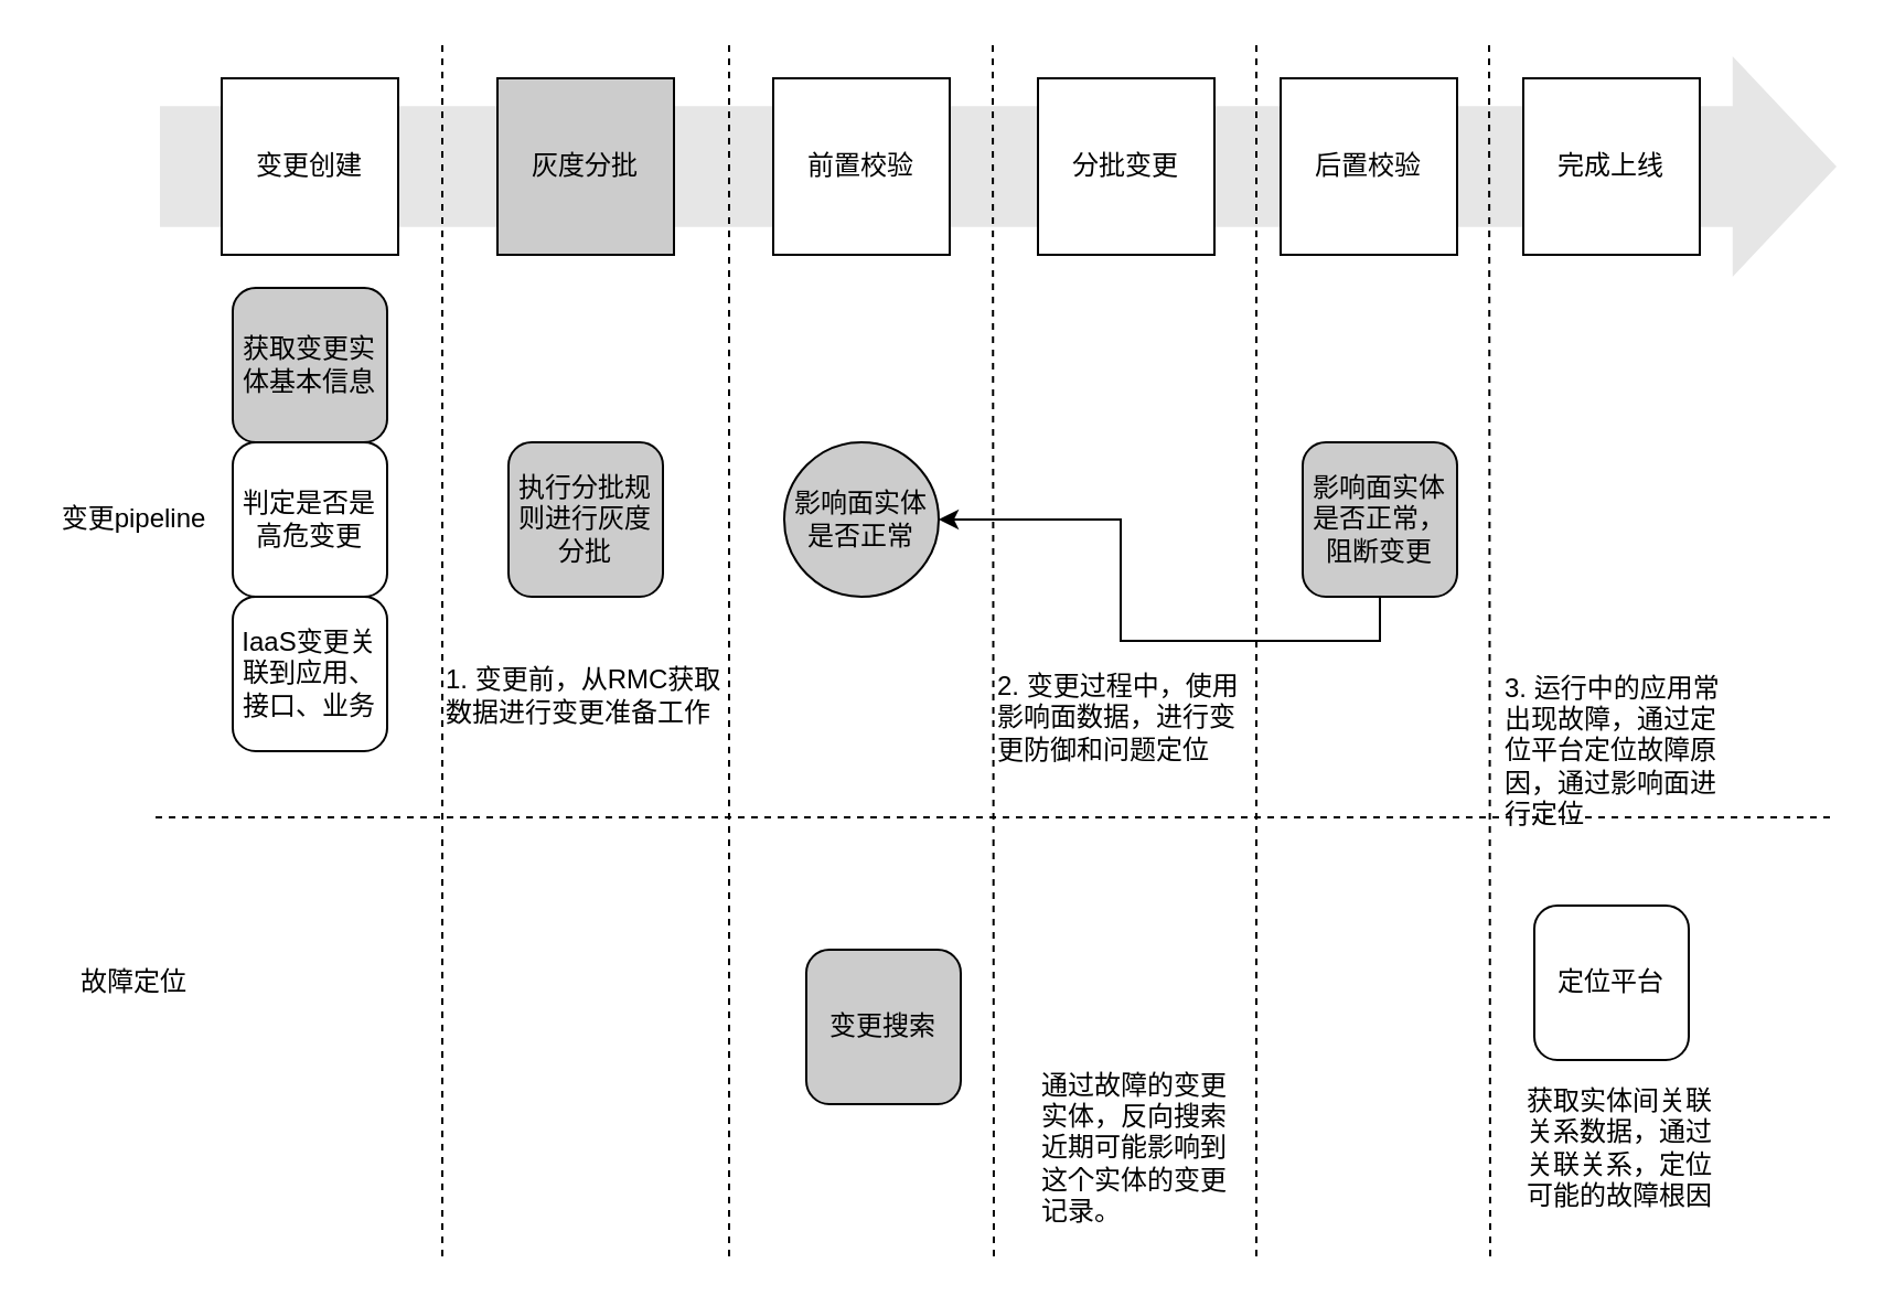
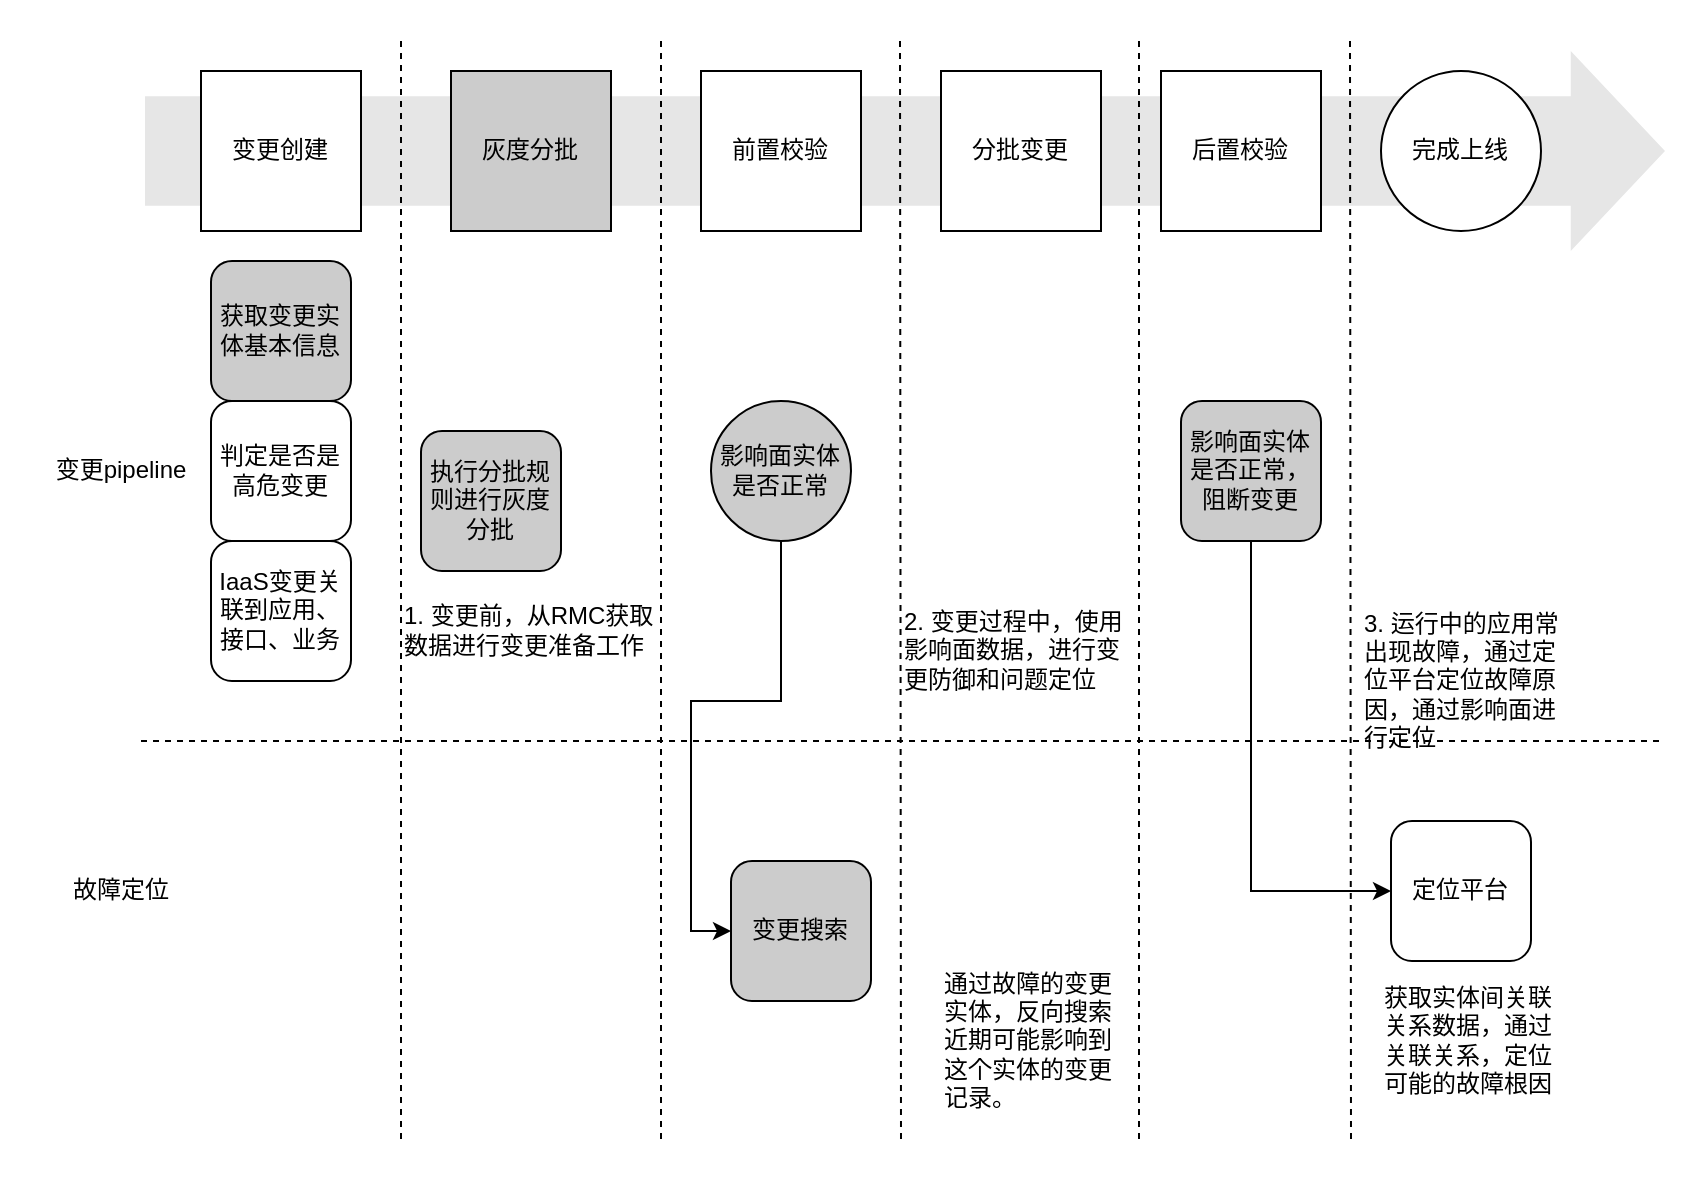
- <mxCell id="9" value="完成上线" style="whiteSpace=wrap;html=1;aspect=fixed;fillColor=#FFFFFF;" vertex="1" parent="1"><mxGeometry x="690" y="35" width="80" height="80" as="geometry" /></mxCell>
+ <mxCell id="9" value="完成上线" style="ellipse;whiteSpace=wrap;html=1;aspect=fixed;fillColor=#FFFFFF;" vertex="1" parent="1"><mxGeometry x="690" y="35" width="80" height="80" as="geometry" /></mxCell>
- <mxCell id="18" value="&lt;span style=&quot;text-align: left ; white-space: nowrap&quot;&gt;执行分批规&lt;br&gt;则进行灰度&lt;br&gt;分批&lt;/span&gt;" style="rounded=1;whiteSpace=wrap;html=1;fillColor=#CCCCCC;" vertex="1" parent="1"><mxGeometry x="230" y="200" width="70" height="70" as="geometry" /></mxCell>
+ <mxCell id="18" value="&lt;span style=&quot;text-align: left ; white-space: nowrap&quot;&gt;执行分批规&lt;br&gt;则进行灰度&lt;br&gt;分批&lt;/span&gt;" style="rounded=1;whiteSpace=wrap;html=1;fillColor=#CCCCCC;" vertex="1" parent="1"><mxGeometry x="210" y="215" width="70" height="70" as="geometry" /></mxCell>
- <mxCell id="21" style="edgeStyle=orthogonalEdgeStyle;rounded=0;orthogonalLoop=1;jettySize=auto;html=1;exitX=0.5;exitY=1;exitDx=0;exitDy=0;" edge="1" parent="1" source="22" target="20"><mxGeometry relative="1" as="geometry" /></mxCell>
+ <mxCell id="21" style="edgeStyle=orthogonalEdgeStyle;rounded=0;orthogonalLoop=1;jettySize=auto;html=1;exitX=0.5;exitY=1;exitDx=0;exitDy=0;entryX=0;entryY=0.5;entryDx=0;entryDy=0;" edge="1" parent="1" source="22" target="24"><mxGeometry relative="1" as="geometry" /></mxCell>
+ <mxCell id="19" style="edgeStyle=orthogonalEdgeStyle;rounded=0;orthogonalLoop=1;jettySize=auto;html=1;exitX=0.5;exitY=1;exitDx=0;exitDy=0;entryX=0;entryY=0.5;entryDx=0;entryDy=0;" edge="1" parent="1" source="20" target="23"><mxGeometry relative="1" as="geometry" /></mxCell>
